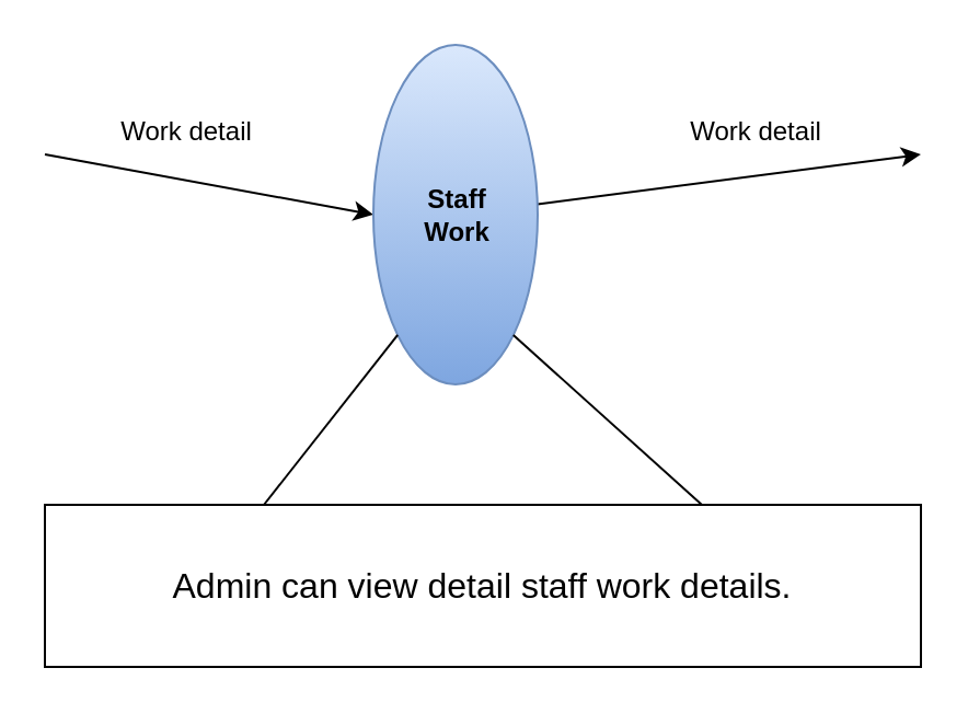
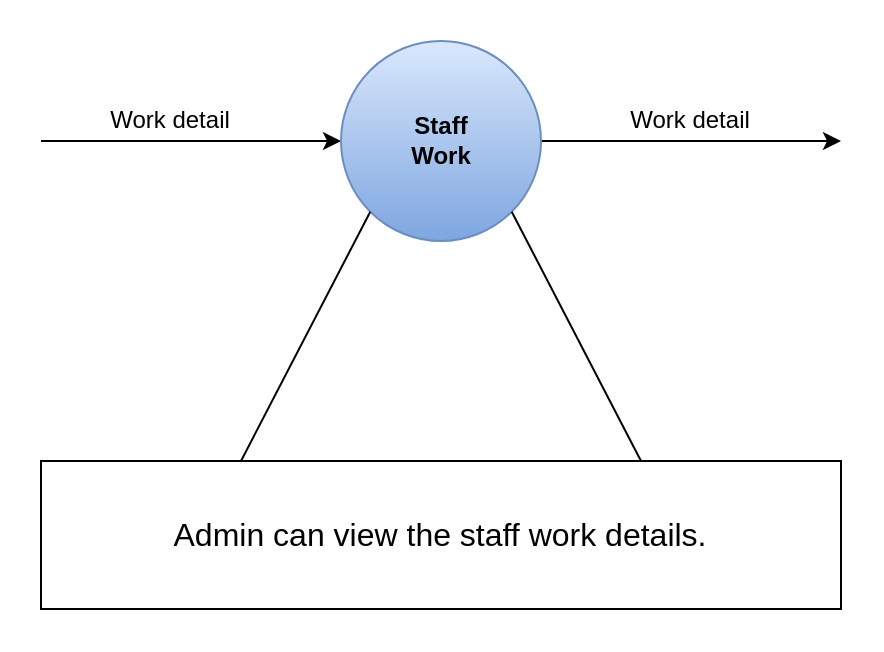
- <mxCell id="4" value="&lt;font color=&quot;#000000&quot;&gt;&lt;b&gt;Staff&lt;br&gt;Work&lt;br&gt;&lt;/b&gt;&lt;/font&gt;" style="shape=ellipse;html=1;dashed=0;whitespace=wrap;aspect=fixed;perimeter=ellipsePerimeter;fillColor=#dae8fc;gradientColor=#7ea6e0;strokeColor=#6c8ebf;" parent="1" vertex="1"><mxGeometry x="170" y="20" width="75" height="155" as="geometry" /></mxCell>
+ <mxCell id="4" value="&lt;font color=&quot;#000000&quot;&gt;&lt;b&gt;Staff&lt;br&gt;Work&lt;br&gt;&lt;/b&gt;&lt;/font&gt;" style="shape=ellipse;html=1;dashed=0;whitespace=wrap;aspect=fixed;perimeter=ellipsePerimeter;fillColor=#dae8fc;gradientColor=#7ea6e0;strokeColor=#6c8ebf;" parent="1" vertex="1"><mxGeometry x="170" y="20" width="100" height="100" as="geometry" /></mxCell>
- <mxCell id="5" value="&lt;div&gt;&lt;font style=&quot;font-size: 16px;&quot; color=&quot;#000000&quot;&gt;Admin can view detail staff work details.&lt;/font&gt;&lt;/div&gt;" style="rounded=0;whiteSpace=wrap;html=1;fillColor=none;strokeColor=#000000;" parent="1" vertex="1"><mxGeometry x="20" y="230" width="400" height="74" as="geometry" /></mxCell>
+ <mxCell id="5" value="&lt;div&gt;&lt;font style=&quot;font-size: 16px;&quot; color=&quot;#000000&quot;&gt;Admin can view the staff work details.&lt;/font&gt;&lt;/div&gt;" style="rounded=0;whiteSpace=wrap;html=1;fillColor=none;strokeColor=#000000;" parent="1" vertex="1"><mxGeometry x="20" y="230" width="400" height="74" as="geometry" /></mxCell>
